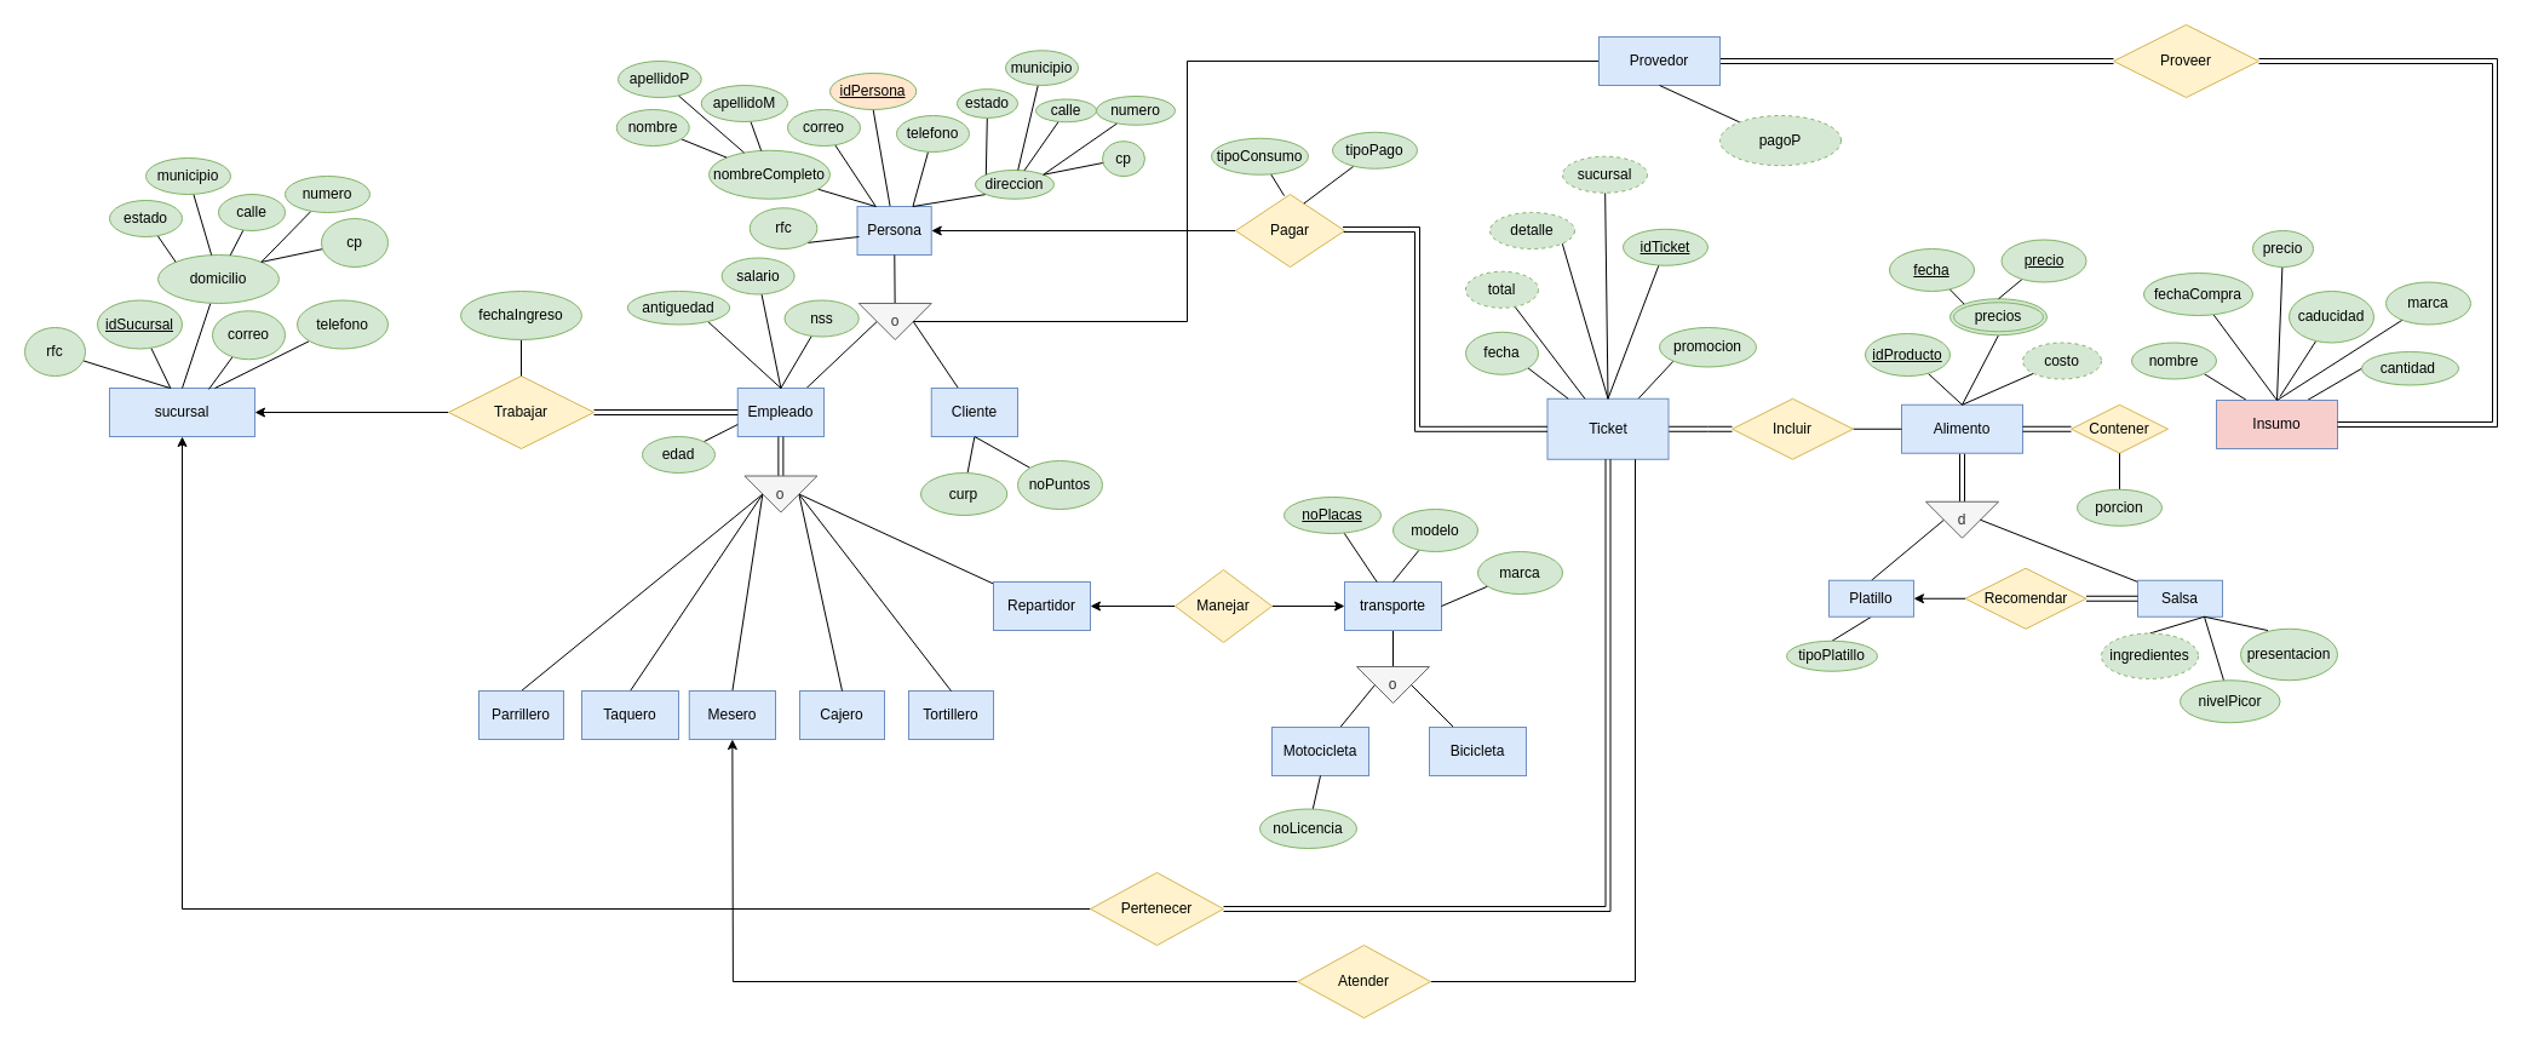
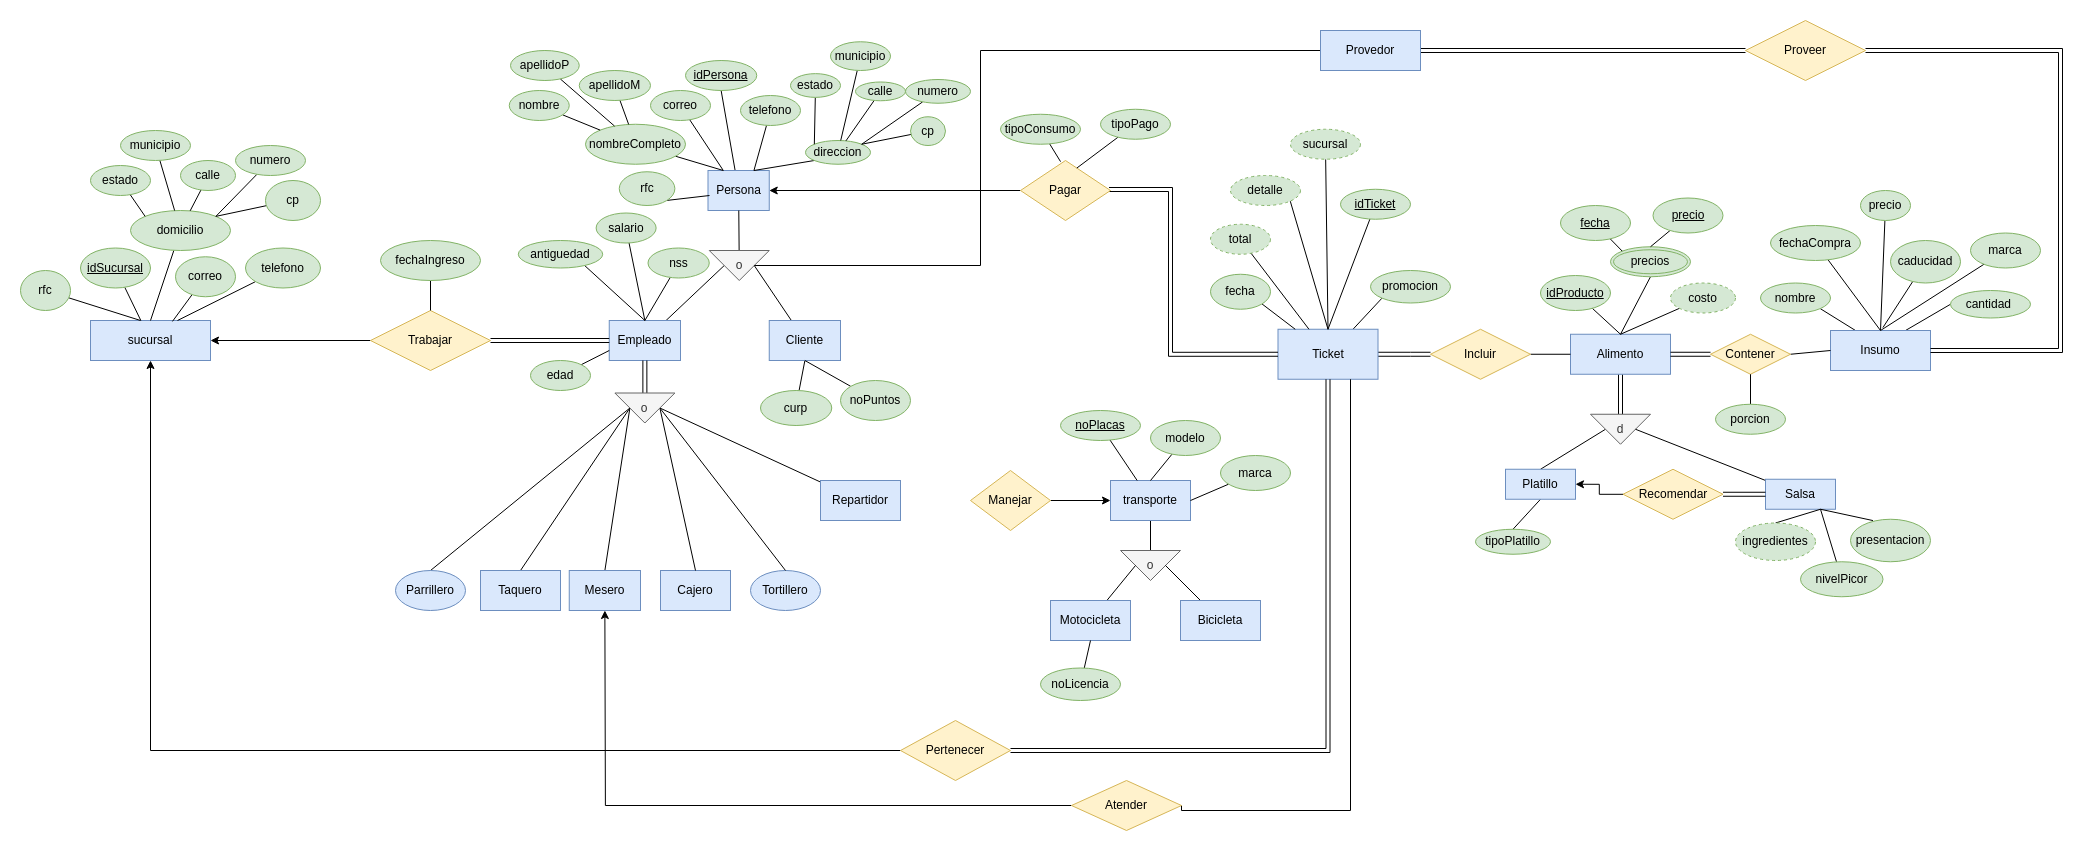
- <mxCell id="63" value="idPersona" style="ellipse;whiteSpace=wrap;html=1;align=center;fontStyle=4;fillColor=#ffe6cc;strokeColor=#82b366;" parent="1" vertex="1"><mxGeometry x="685" y="60" width="71.25" height="30" as="geometry" /></mxCell>
+ <mxCell id="63" value="idPersona" style="ellipse;whiteSpace=wrap;html=1;align=center;fontStyle=4;fillColor=#d5e8d4;strokeColor=#82b366;" parent="1" vertex="1"><mxGeometry x="685" y="60" width="71.25" height="30" as="geometry" /></mxCell>
- <mxCell id="162" style="edgeStyle=none;rounded=0;orthogonalLoop=1;jettySize=auto;html=1;entryX=0.5;entryY=1;entryDx=0;entryDy=0;endArrow=none;endFill=0;" parent="1" source="163" target="62" edge="1"><mxGeometry relative="1" as="geometry"><mxPoint x="1400" y="165" as="targetPoint" /></mxGeometry></mxCell>
- <mxCell id="163" value="pagoP" style="ellipse;whiteSpace=wrap;html=1;align=center;fillColor=#d5e8d4;strokeColor=#82b366;dashed=1;" parent="1" vertex="1"><mxGeometry x="1420" y="95" width="100" height="41.19" as="geometry" /></mxCell>
- <mxCell id="17" value="Insumo" style="whiteSpace=wrap;html=1;align=center;fillColor=#f8cecc;strokeColor=#6c8ebf;" parent="1" vertex="1"><mxGeometry x="1830" y="330" width="100" height="40" as="geometry" /></mxCell>
+ <mxCell id="17" value="Insumo" style="whiteSpace=wrap;html=1;align=center;fillColor=#dae8fc;strokeColor=#6c8ebf;" parent="1" vertex="1"><mxGeometry x="1830" y="330" width="100" height="40" as="geometry" /></mxCell>
+ <mxCell id="22" style="edgeStyle=none;rounded=0;orthogonalLoop=1;jettySize=auto;html=1;entryX=0;entryY=0.5;entryDx=0;entryDy=0;endArrow=none;endFill=0;exitX=1;exitY=0.5;exitDx=0;exitDy=0;" parent="1" source="24" target="17" edge="1"><mxGeometry relative="1" as="geometry"><mxPoint x="1790" y="358.75" as="sourcePoint" /></mxGeometry></mxCell>
- <mxCell id="10" value="Platillo" style="whiteSpace=wrap;html=1;align=center;fillColor=#dae8fc;strokeColor=#6c8ebf;" parent="1" vertex="1"><mxGeometry x="1510" y="478.75" width="70" height="30" as="geometry" /></mxCell>
+ <mxCell id="10" value="Platillo" style="whiteSpace=wrap;html=1;align=center;fillColor=#dae8fc;strokeColor=#6c8ebf;" parent="1" vertex="1"><mxGeometry x="1505" y="468.75" width="70" height="30" as="geometry" /></mxCell>
- <mxCell id="94" style="edgeStyle=orthogonalEdgeStyle;rounded=0;orthogonalLoop=1;jettySize=auto;html=1;entryX=1;entryY=0.5;entryDx=0;entryDy=0;" parent="1" source="95" target="45" edge="1"><mxGeometry relative="1" as="geometry" /></mxCell>
- <mxCell id="152" value="Parrillero" style="whiteSpace=wrap;html=1;align=center;fillColor=#dae8fc;strokeColor=#6c8ebf;" parent="1" vertex="1"><mxGeometry x="395" y="570" width="70" height="40" as="geometry" /></mxCell>
+ <mxCell id="152" value="Parrillero" style="ellipse;whiteSpace=wrap;html=1;align=center;fillColor=#dae8fc;strokeColor=#6c8ebf;" parent="1" vertex="1"><mxGeometry x="395" y="570" width="70" height="40" as="geometry" /></mxCell>
- <mxCell id="156" value="Tortillero" style="whiteSpace=wrap;html=1;align=center;fillColor=#dae8fc;strokeColor=#6c8ebf;" parent="1" vertex="1"><mxGeometry x="750" y="570" width="70" height="40" as="geometry" /></mxCell>
+ <mxCell id="156" value="Tortillero" style="ellipse;whiteSpace=wrap;html=1;align=center;fillColor=#dae8fc;strokeColor=#6c8ebf;" parent="1" vertex="1"><mxGeometry x="750" y="570" width="70" height="40" as="geometry" /></mxCell>
- <mxCell id="167" value="Atender" style="shape=rhombus;perimeter=rhombusPerimeter;whiteSpace=wrap;html=1;align=center;fillColor=#fff2cc;strokeColor=#d6b656;" parent="1" vertex="1"><mxGeometry x="1071" y="780" width="110" height="60" as="geometry" /></mxCell>
+ <mxCell id="167" value="Atender" style="shape=rhombus;perimeter=rhombusPerimeter;whiteSpace=wrap;html=1;align=center;fillColor=#fff2cc;strokeColor=#d6b656;" parent="1" vertex="1"><mxGeometry x="1071" y="780" width="110" height="50" as="geometry" /></mxCell>
